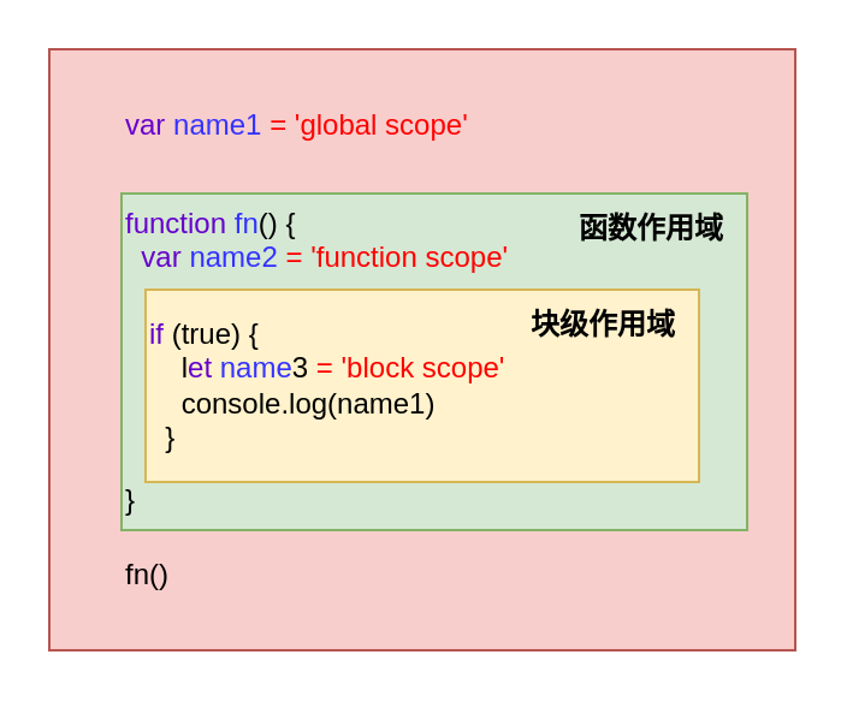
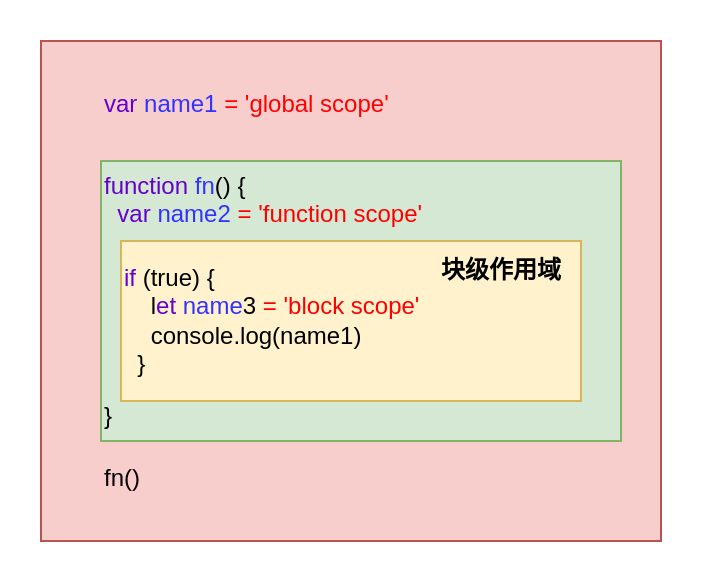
- <mxCell id="8" value="&lt;font color=&quot;#000000&quot;&gt;函数作用域&lt;/font&gt;" style="text;html=1;align=center;verticalAlign=middle;resizable=0;points=[];autosize=1;strokeColor=none;fillColor=none;fontColor=#FF0000;fontStyle=1" vertex="1" parent="1"><mxGeometry x="230" y="80" width="80" height="30" as="geometry" /></mxCell>
